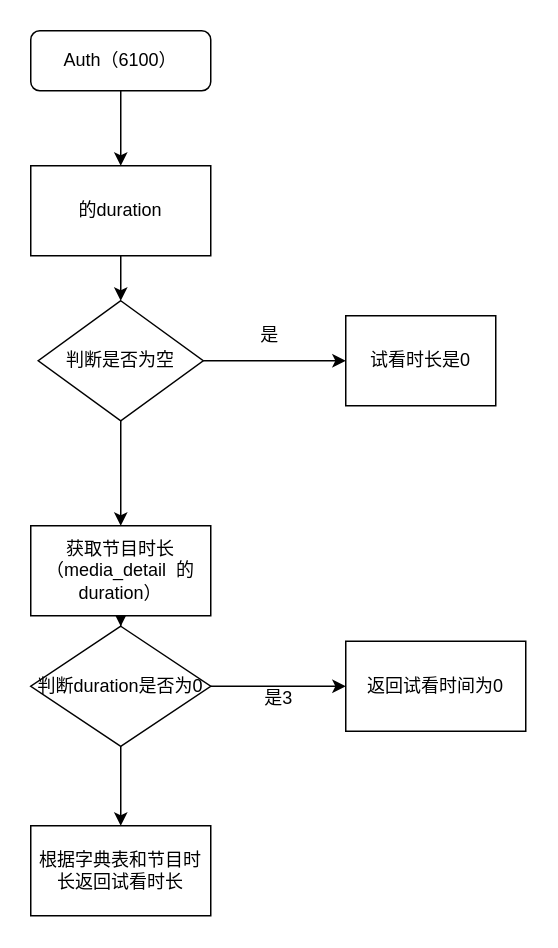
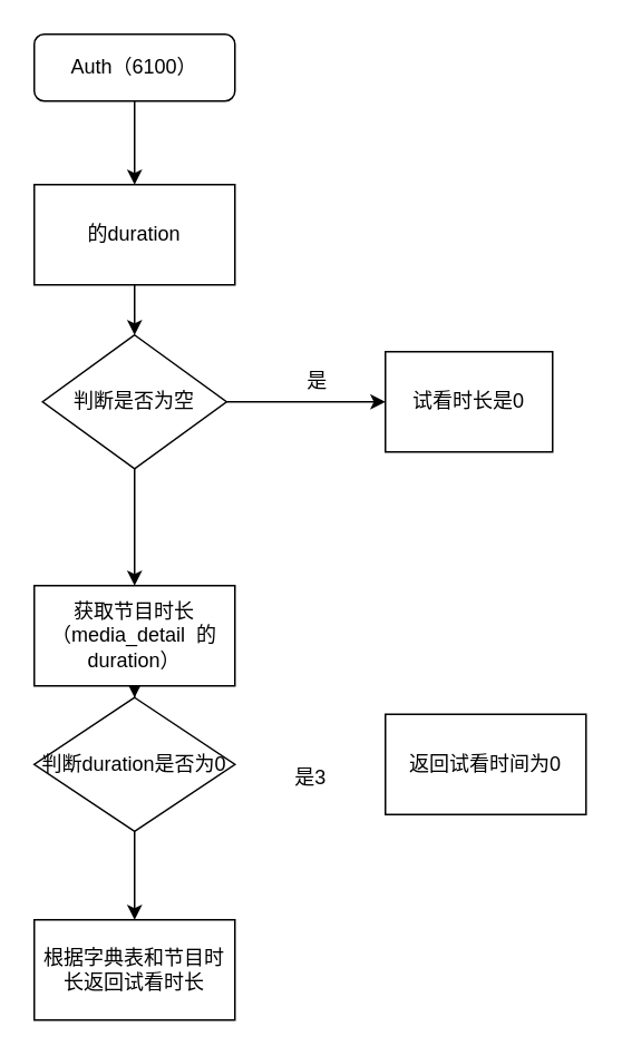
- <mxCell id="17" value="是" style="text;html=1;align=center;verticalAlign=middle;resizable=0;points=[];autosize=1;" vertex="1" parent="1"><mxGeometry x="164" y="213" width="30" height="20" as="geometry" /></mxCell>
+ <mxCell id="17" value="是" style="text;html=1;align=center;verticalAlign=middle;resizable=0;points=[];autosize=1;" vertex="1" parent="1"><mxGeometry x="174" y="218" width="30" height="20" as="geometry" /></mxCell>
- <mxCell id="6" style="edgeStyle=orthogonalEdgeStyle;rounded=0;orthogonalLoop=1;jettySize=auto;html=1;entryX=0;entryY=0.5;entryDx=0;entryDy=0;" edge="1" parent="1" source="8" target="9"><mxGeometry relative="1" as="geometry"><mxPoint x="230" y="465" as="targetPoint" /></mxGeometry></mxCell>
